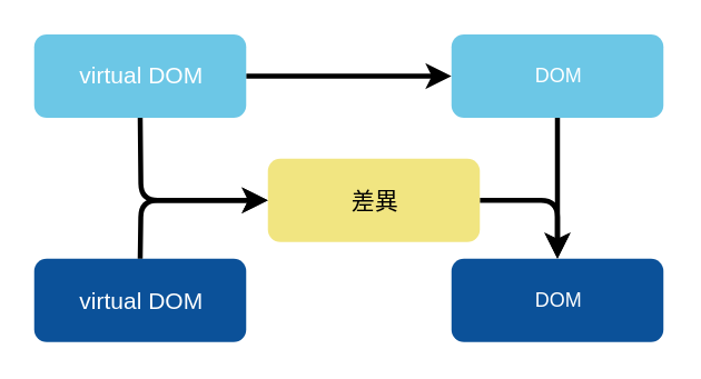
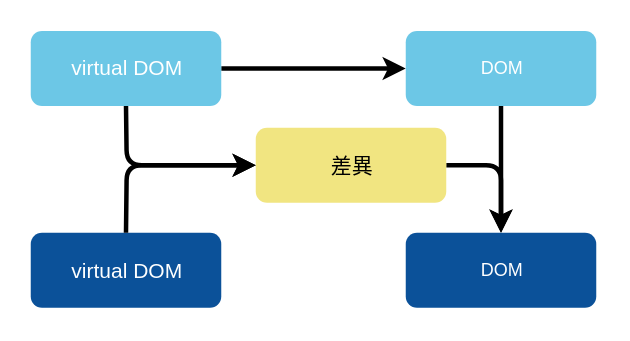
- <mxCell id="8" value="差異" style="rounded=1;fillColor=#f1e581;strokeColor=none;strokeWidth=2;fontFamily=Helvetica;html=1;gradientColor=none;fontColor=#000000;fontSize=14;fontStyle=0" parent="1" vertex="1"><mxGeometry x="160.005" y="94.5" width="127" height="50" as="geometry" /></mxCell>
+ <mxCell id="8" value="差異" style="rounded=1;fillColor=#f1e581;strokeColor=none;strokeWidth=2;fontFamily=Helvetica;html=1;gradientColor=none;fontColor=#000000;fontSize=14;fontStyle=0" parent="1" vertex="1"><mxGeometry x="170.005" y="84.5" width="127" height="50" as="geometry" /></mxCell>
